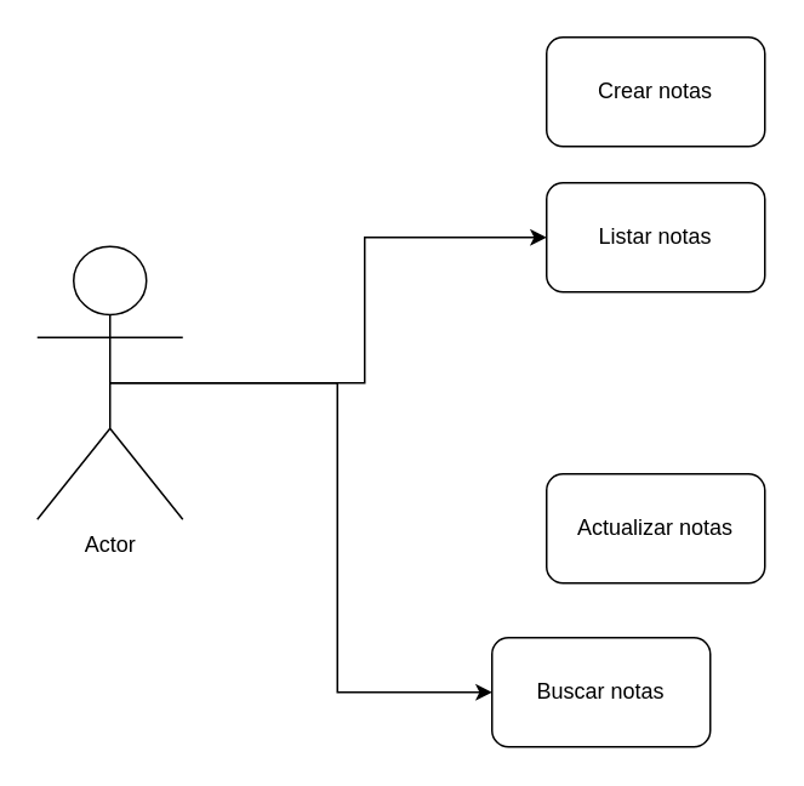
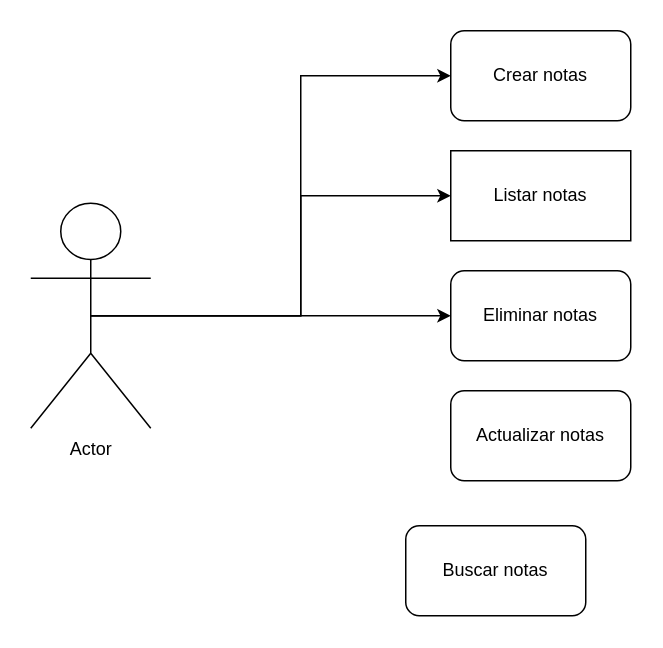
+ <mxCell id="2" style="edgeStyle=orthogonalEdgeStyle;rounded=0;orthogonalLoop=1;jettySize=auto;html=1;exitX=0.5;exitY=0.5;exitDx=0;exitDy=0;exitPerimeter=0;entryX=0;entryY=0.5;entryDx=0;entryDy=0;" edge="1" parent="1" source="6" target="7"><mxGeometry relative="1" as="geometry" /></mxCell>
- <mxCell id="8" value="Listar notas" style="rounded=1;whiteSpace=wrap;html=1;" vertex="1" parent="1"><mxGeometry x="300" y="100" width="120" height="60" as="geometry" /></mxCell>
+ <mxCell id="8" value="Listar notas" style="whiteSpace=wrap;html=1;rounded=0;" vertex="1" parent="1"><mxGeometry x="300" y="100" width="120" height="60" as="geometry" /></mxCell>
+ <mxCell id="4" style="edgeStyle=orthogonalEdgeStyle;rounded=0;orthogonalLoop=1;jettySize=auto;html=1;exitX=0.5;exitY=0.5;exitDx=0;exitDy=0;exitPerimeter=0;entryX=0;entryY=0.5;entryDx=0;entryDy=0;" edge="1" parent="1" source="6" target="9"><mxGeometry relative="1" as="geometry" /></mxCell>
+ <mxCell id="9" value="Eliminar notas" style="rounded=1;whiteSpace=wrap;html=1;" vertex="1" parent="1"><mxGeometry x="300" y="180" width="120" height="60" as="geometry" /></mxCell>
- <mxCell id="5" style="edgeStyle=orthogonalEdgeStyle;rounded=0;orthogonalLoop=1;jettySize=auto;html=1;exitX=0.5;exitY=0.5;exitDx=0;exitDy=0;exitPerimeter=0;entryX=0;entryY=0.5;entryDx=0;entryDy=0;" edge="1" parent="1" source="6" target="11"><mxGeometry relative="1" as="geometry" /></mxCell>
